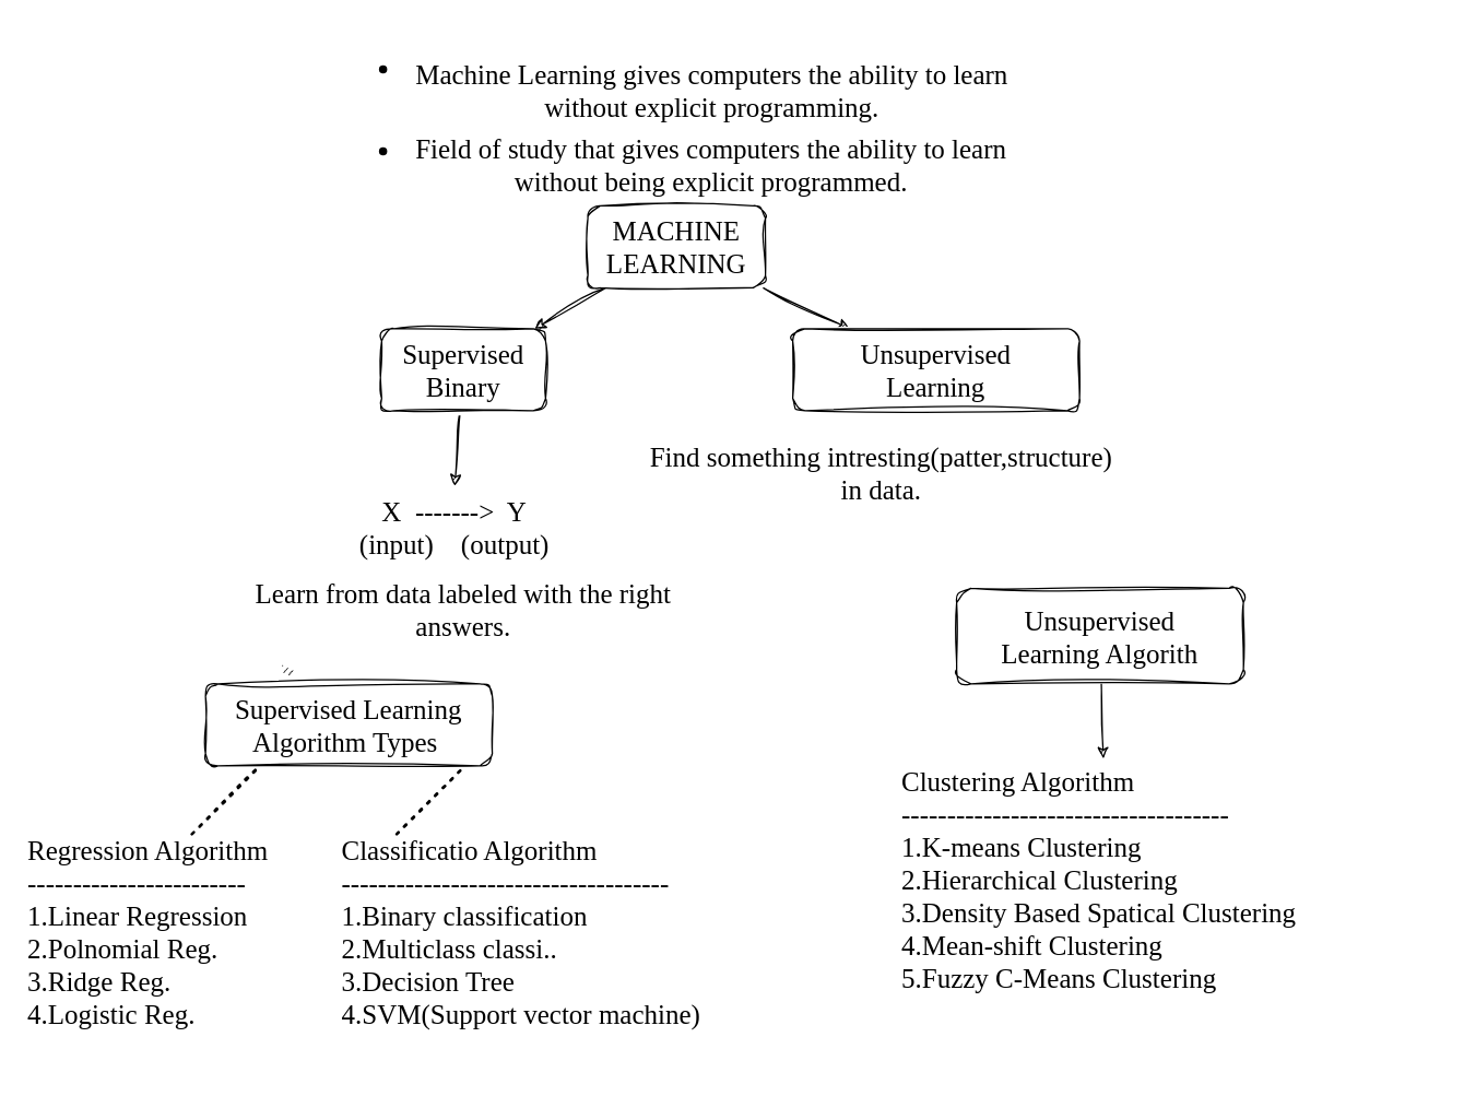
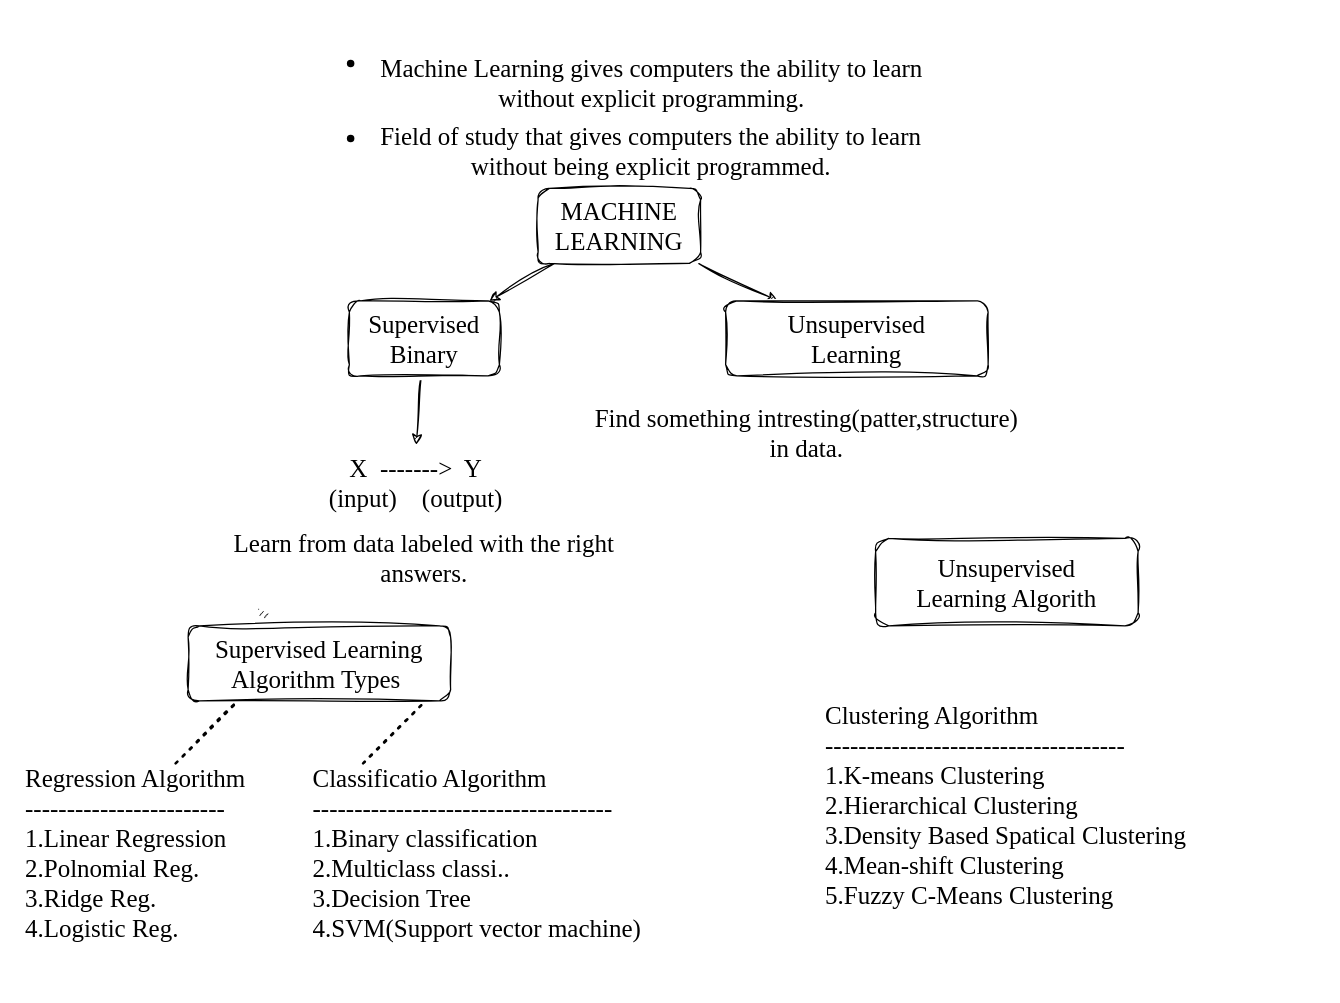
- <mxCell id="18" value="" style="edgeStyle=none;sketch=1;hachureGap=4;jiggle=2;curveFitting=1;html=1;fontFamily=Verdana;fontSize=16;entryX=0.378;entryY=-0.029;entryDx=0;entryDy=0;entryPerimeter=0;" parent="1" source="19" target="25" edge="1"><mxGeometry relative="1" as="geometry"><mxPoint x="810" y="510" as="targetPoint" /></mxGeometry></mxCell>
